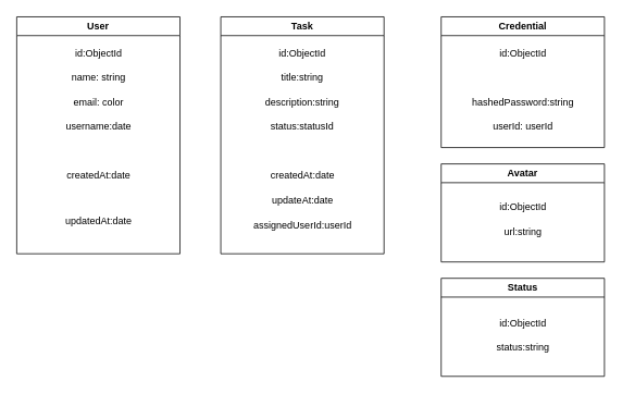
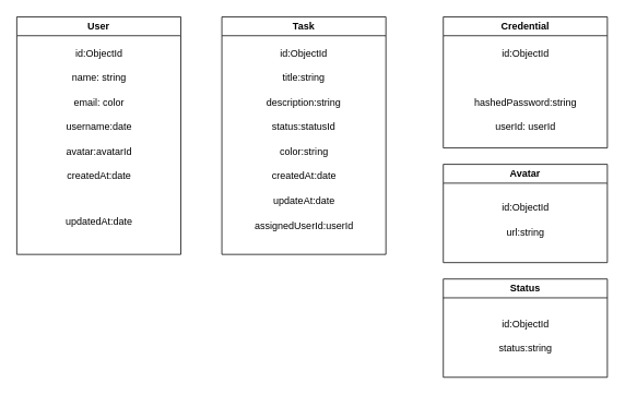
+ <mxCell id="6" value="avatar:avatarId" style="text;html=1;align=center;verticalAlign=middle;resizable=0;points=[];autosize=1;strokeColor=none;fillColor=none;" vertex="1" parent="2"><mxGeometry x="50" y="150" width="100" height="30" as="geometry" /></mxCell>
+ <mxCell id="25" value="color:string" style="text;html=1;align=center;verticalAlign=middle;resizable=0;points=[];autosize=1;strokeColor=none;fillColor=none;" vertex="1" parent="20"><mxGeometry x="60" y="150" width="80" height="30" as="geometry" /></mxCell>
